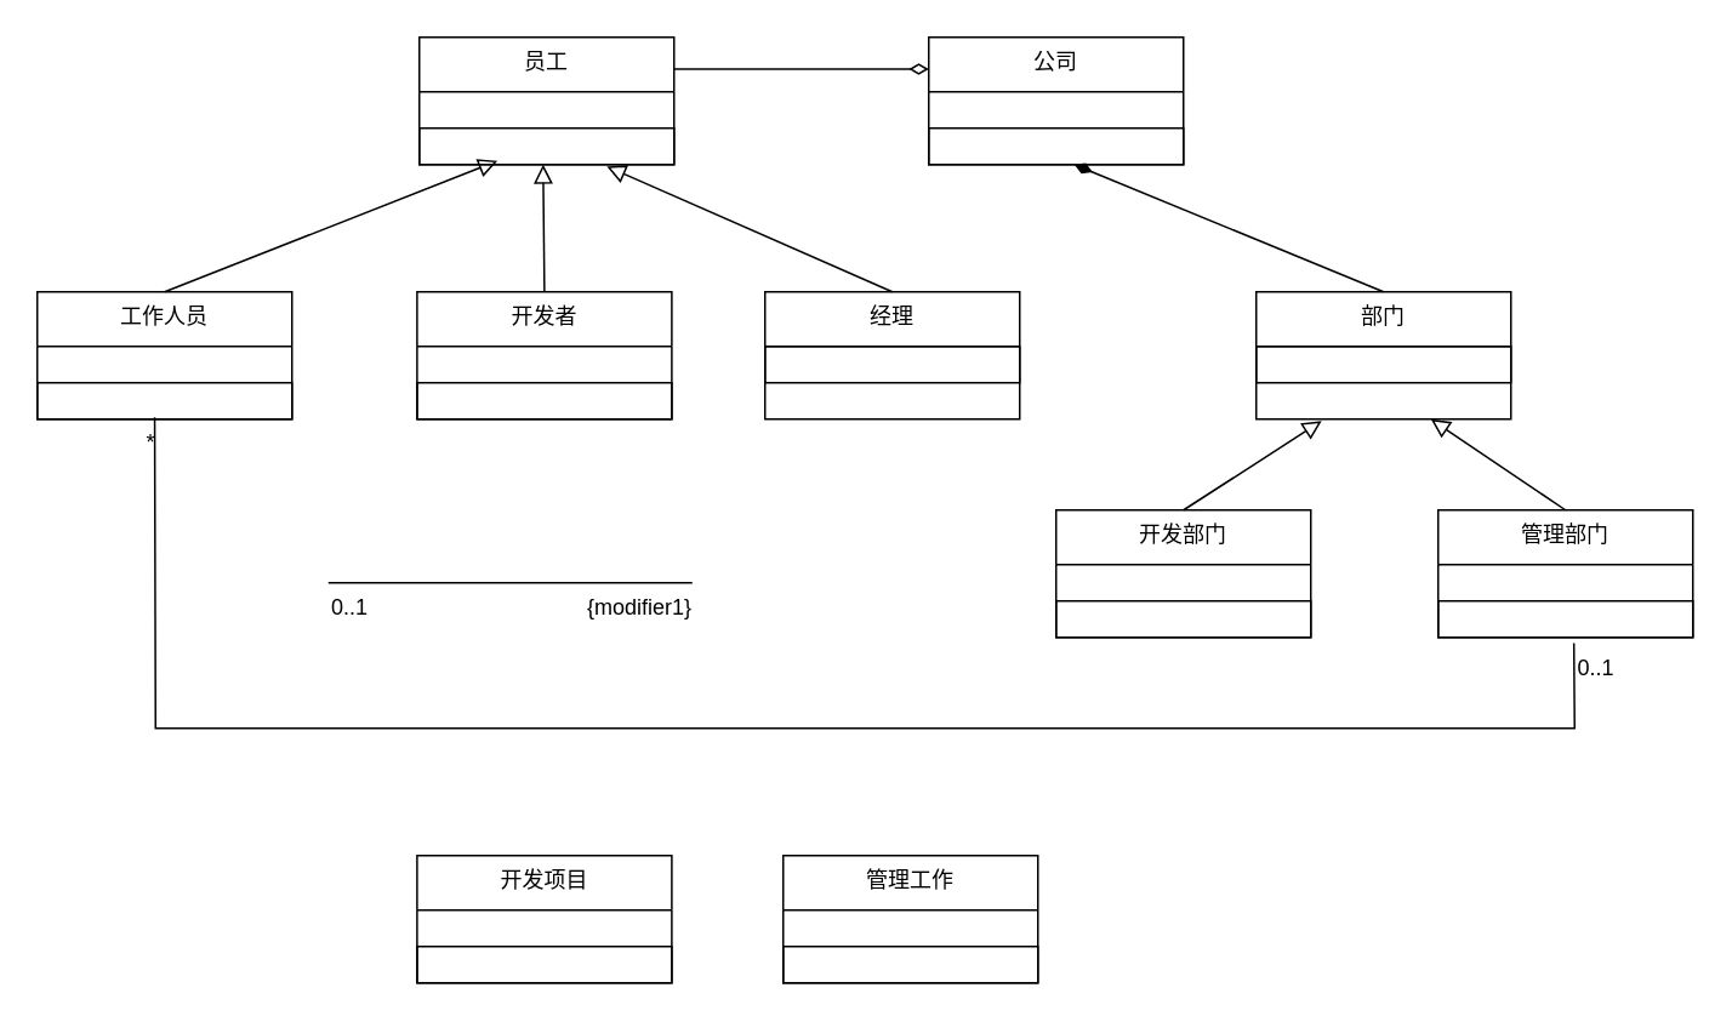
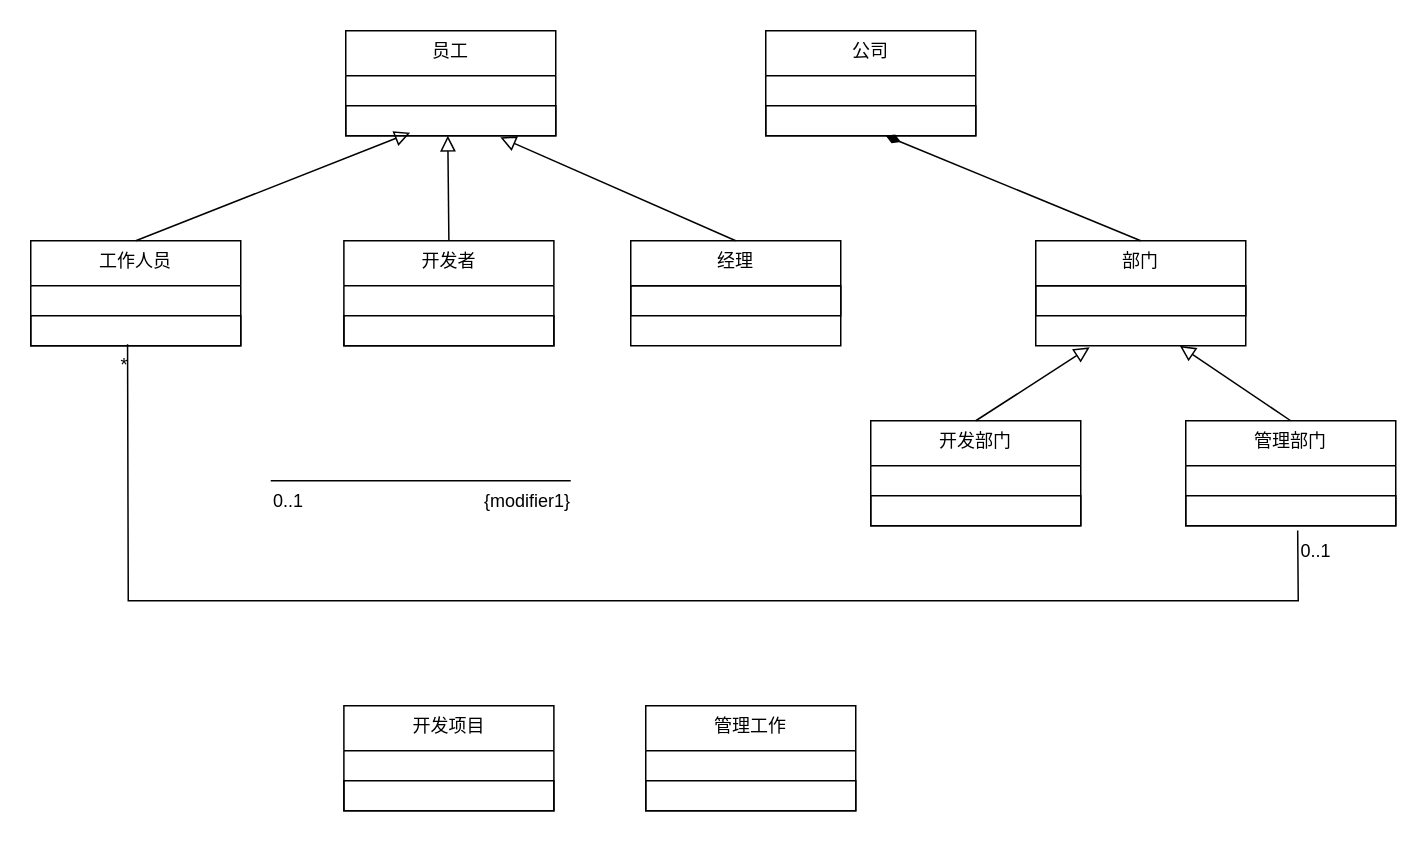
- <mxCell id="32" value="" style="endArrow=none;startArrow=diamondThin;endFill=0;startFill=0;html=1;verticalAlign=bottom;labelBackgroundColor=none;strokeWidth=1;startSize=8;endSize=8;rounded=0;exitX=0;exitY=0.25;exitDx=0;exitDy=0;entryX=1;entryY=0.25;entryDx=0;entryDy=0;" parent="1" source="5" target="2" edge="1"><mxGeometry width="160" relative="1" as="geometry"><mxPoint x="540" y="110" as="sourcePoint" /><mxPoint x="700" y="110" as="targetPoint" /></mxGeometry></mxCell>
